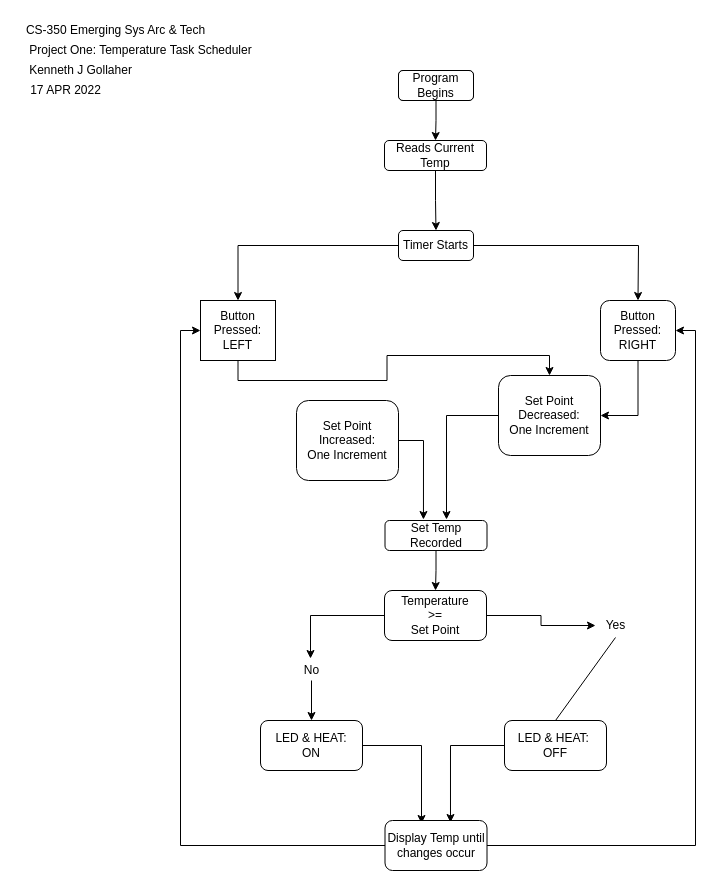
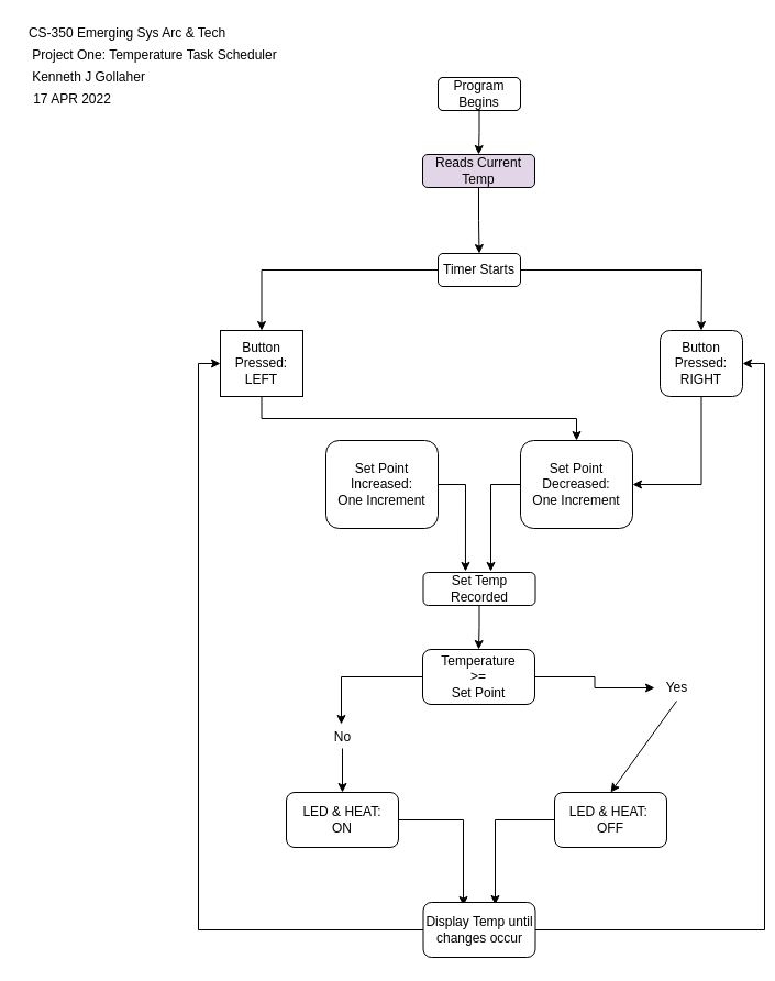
- <mxCell id="10" value="Reads Current Temp" style="rounded=1;whiteSpace=wrap;html=1;" vertex="1" parent="1"><mxGeometry x="384" y="140" width="102" height="30" as="geometry" /></mxCell>
+ <mxCell id="10" value="Reads Current Temp" style="rounded=1;whiteSpace=wrap;html=1;fillColor=#e1d5e7;" vertex="1" parent="1"><mxGeometry x="384" y="140" width="102" height="30" as="geometry" /></mxCell>
- <mxCell id="21" value="Set Point Decreased: &lt;br&gt;One Increment" style="rounded=1;whiteSpace=wrap;html=1;" vertex="1" parent="1"><mxGeometry x="498" y="375" width="102" height="80" as="geometry" /></mxCell>
+ <mxCell id="21" value="Set Point Decreased: &lt;br&gt;One Increment" style="rounded=1;whiteSpace=wrap;html=1;" vertex="1" parent="1"><mxGeometry x="473" y="400" width="102" height="80" as="geometry" /></mxCell>
- <mxCell id="34" value="" style="endArrow=none;html=1;rounded=0;exitX=0.5;exitY=1.1;exitDx=0;exitDy=0;exitPerimeter=0;entryX=0.5;entryY=0;entryDx=0;entryDy=0;" edge="1" parent="1" source="27" target="30"><mxGeometry width="50" height="50" relative="1" as="geometry"><mxPoint x="580" y="720" as="sourcePoint" /><mxPoint x="630" y="670" as="targetPoint" /></mxGeometry></mxCell>
+ <mxCell id="34" value="" style="endArrow=classic;html=1;rounded=0;exitX=0.5;exitY=1.1;exitDx=0;exitDy=0;exitPerimeter=0;entryX=0.5;entryY=0;entryDx=0;entryDy=0;" edge="1" parent="1" source="27" target="30"><mxGeometry width="50" height="50" relative="1" as="geometry"><mxPoint x="580" y="720" as="sourcePoint" /><mxPoint x="630" y="670" as="targetPoint" /></mxGeometry></mxCell>
